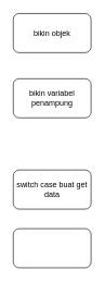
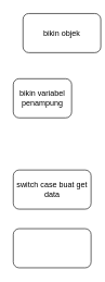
- <mxCell id="2" value="bikin objek" style="rounded=1;whiteSpace=wrap;html=1;" vertex="1" parent="1"><mxGeometry x="20" y="20" width="120" height="60" as="geometry" /></mxCell>
+ <mxCell id="2" value="bikin objek" style="rounded=1;whiteSpace=wrap;html=1;" vertex="1" parent="1"><mxGeometry x="35" y="20" width="120" height="60" as="geometry" /></mxCell>
- <mxCell id="3" value="bikin variabel penampung" style="rounded=1;whiteSpace=wrap;html=1;" vertex="1" parent="1"><mxGeometry x="20" y="120" width="120" height="60" as="geometry" /></mxCell>
+ <mxCell id="3" value="bikin variabel penampung" style="rounded=1;whiteSpace=wrap;html=1;" vertex="1" parent="1"><mxGeometry x="20" y="120" width="90" height="60" as="geometry" /></mxCell>
